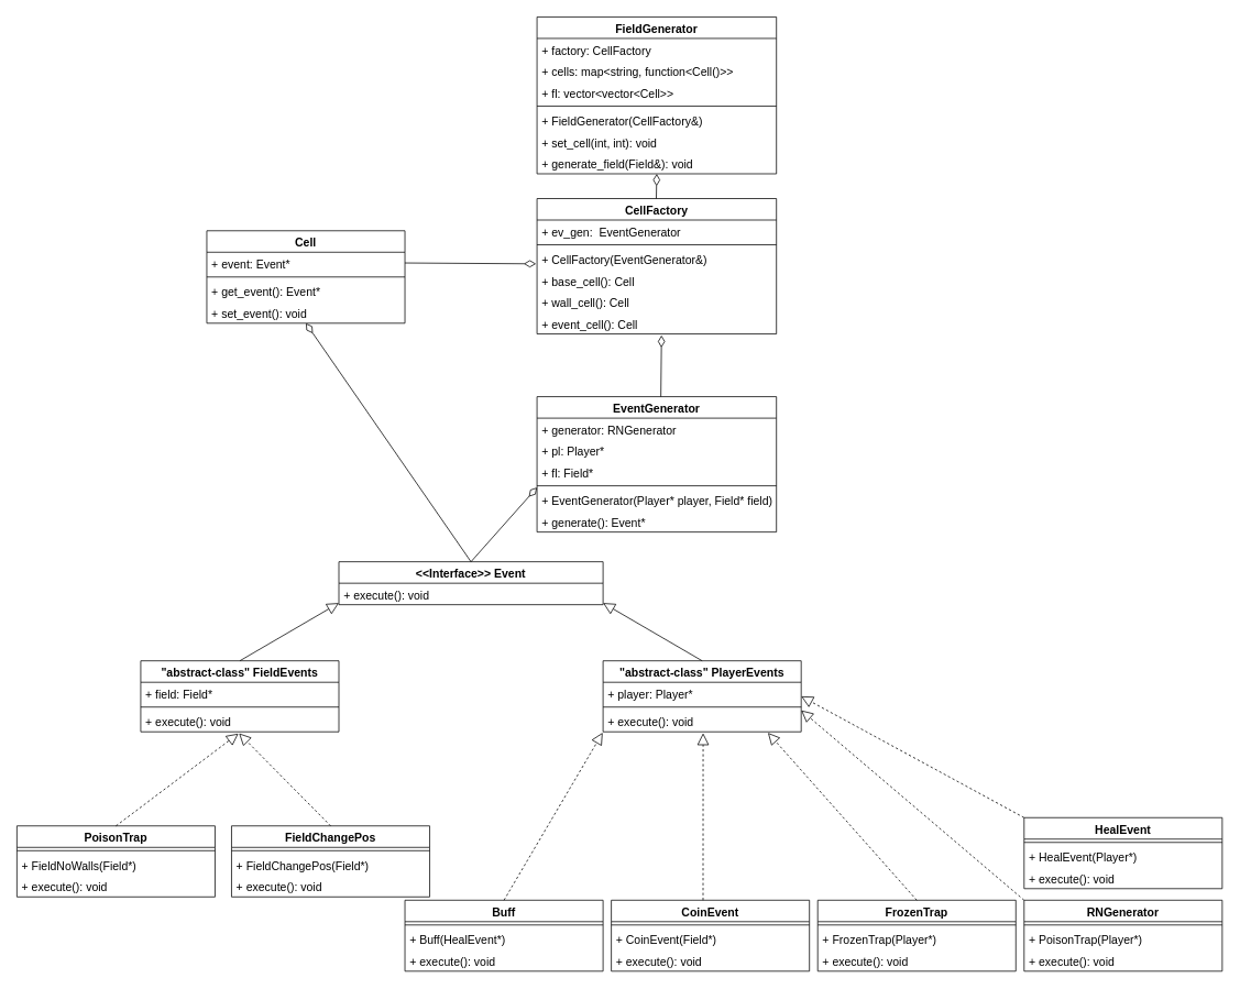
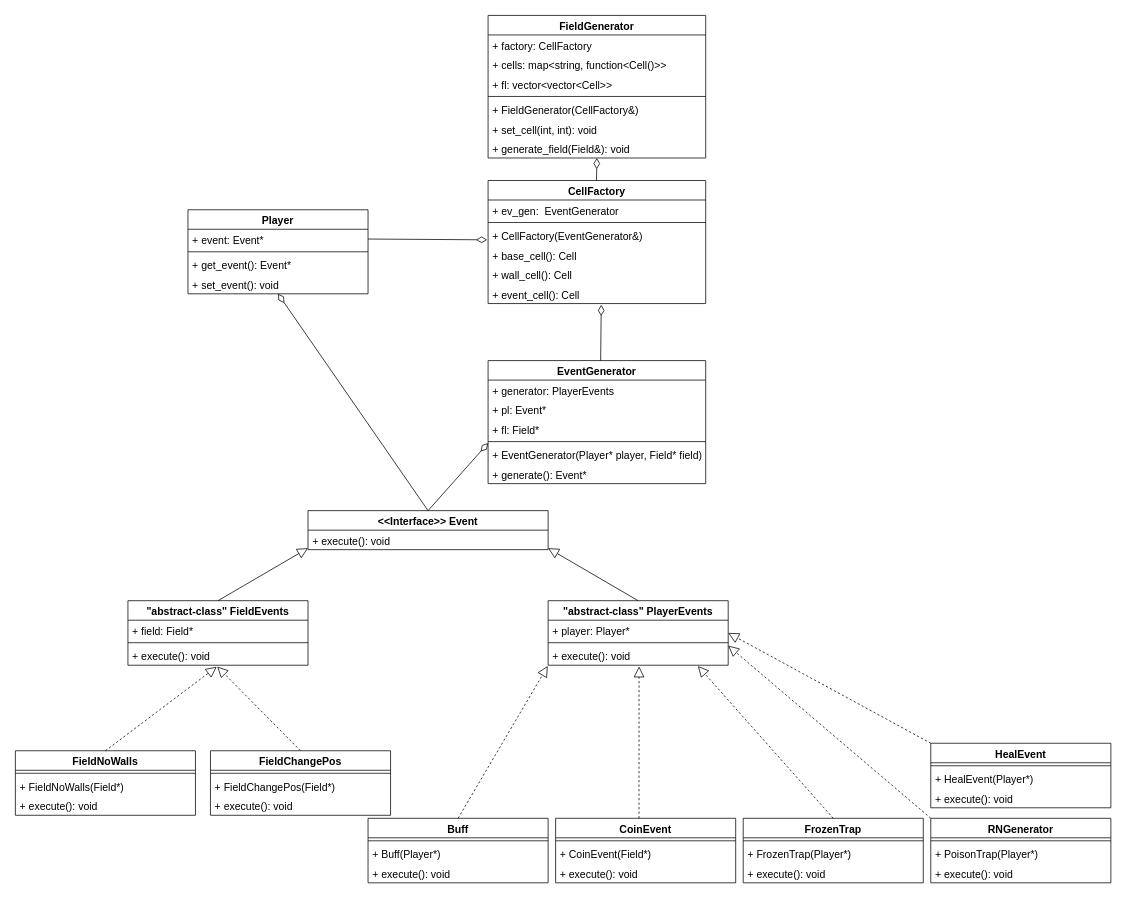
- <mxCell id="6" value="Cell" style="swimlane;fontStyle=1;align=center;verticalAlign=top;childLayout=stackLayout;horizontal=1;startSize=26;horizontalStack=0;resizeParent=1;resizeParentMax=0;resizeLast=0;collapsible=1;marginBottom=0;fontSize=14;" parent="1" vertex="1"><mxGeometry y="279" width="240" height="112" as="geometry" x="250" /></mxCell>
+ <mxCell id="6" value="Player" style="swimlane;fontStyle=1;align=center;verticalAlign=top;childLayout=stackLayout;horizontal=1;startSize=26;horizontalStack=0;resizeParent=1;resizeParentMax=0;resizeLast=0;collapsible=1;marginBottom=0;fontSize=14;" parent="1" vertex="1"><mxGeometry y="279" width="240" height="112" as="geometry" x="250" /></mxCell>
- <mxCell id="56" value="+ generator: RNGenerator" style="text;strokeColor=none;fillColor=none;align=left;verticalAlign=top;spacingLeft=4;spacingRight=4;overflow=hidden;rotatable=0;points=[[0,0.5],[1,0.5]];portConstraint=eastwest;fontSize=14;" vertex="1" parent="55"><mxGeometry y="26" width="290" height="26" as="geometry" /></mxCell>
+ <mxCell id="56" value="+ generator: PlayerEvents" style="text;strokeColor=none;fillColor=none;align=left;verticalAlign=top;spacingLeft=4;spacingRight=4;overflow=hidden;rotatable=0;points=[[0,0.5],[1,0.5]];portConstraint=eastwest;fontSize=14;" vertex="1" parent="55"><mxGeometry y="26" width="290" height="26" as="geometry" /></mxCell>
- <mxCell id="57" value="+ pl: Player*" style="text;strokeColor=none;fillColor=none;align=left;verticalAlign=top;spacingLeft=4;spacingRight=4;overflow=hidden;rotatable=0;points=[[0,0.5],[1,0.5]];portConstraint=eastwest;fontSize=14;" vertex="1" parent="55"><mxGeometry y="52" width="290" height="26" as="geometry" /></mxCell>
+ <mxCell id="57" value="+ pl: Event*" style="text;strokeColor=none;fillColor=none;align=left;verticalAlign=top;spacingLeft=4;spacingRight=4;overflow=hidden;rotatable=0;points=[[0,0.5],[1,0.5]];portConstraint=eastwest;fontSize=14;" vertex="1" parent="55"><mxGeometry y="52" width="290" height="26" as="geometry" /></mxCell>
- <mxCell id="31" value="PoisonTrap" style="swimlane;fontStyle=1;align=center;verticalAlign=top;childLayout=stackLayout;horizontal=1;startSize=26;horizontalStack=0;resizeParent=1;resizeParentMax=0;resizeLast=0;collapsible=1;marginBottom=0;labelBackgroundColor=none;labelBorderColor=none;fontFamily=Helvetica;fontSize=14;html=0;" parent="1" vertex="1"><mxGeometry x="20" y="1000" width="240" height="86" as="geometry" /></mxCell>
+ <mxCell id="31" value="FieldNoWalls" style="swimlane;fontStyle=1;align=center;verticalAlign=top;childLayout=stackLayout;horizontal=1;startSize=26;horizontalStack=0;resizeParent=1;resizeParentMax=0;resizeLast=0;collapsible=1;marginBottom=0;labelBackgroundColor=none;labelBorderColor=none;fontFamily=Helvetica;fontSize=14;html=0;" parent="1" vertex="1"><mxGeometry x="20" y="1000" width="240" height="86" as="geometry" /></mxCell>
- <mxCell id="21" value="+ Buff(HealEvent*)" style="text;strokeColor=none;fillColor=none;align=left;verticalAlign=top;spacingLeft=4;spacingRight=4;overflow=hidden;rotatable=0;points=[[0,0.5],[1,0.5]];portConstraint=eastwest;labelBackgroundColor=none;labelBorderColor=none;fontFamily=Helvetica;fontSize=14;html=0;" vertex="1" parent="19"><mxGeometry y="34" width="240" height="26" as="geometry" /></mxCell>
+ <mxCell id="21" value="+ Buff(Player*)" style="text;strokeColor=none;fillColor=none;align=left;verticalAlign=top;spacingLeft=4;spacingRight=4;overflow=hidden;rotatable=0;points=[[0,0.5],[1,0.5]];portConstraint=eastwest;labelBackgroundColor=none;labelBorderColor=none;fontFamily=Helvetica;fontSize=14;html=0;" vertex="1" parent="19"><mxGeometry y="34" width="240" height="26" as="geometry" /></mxCell>
